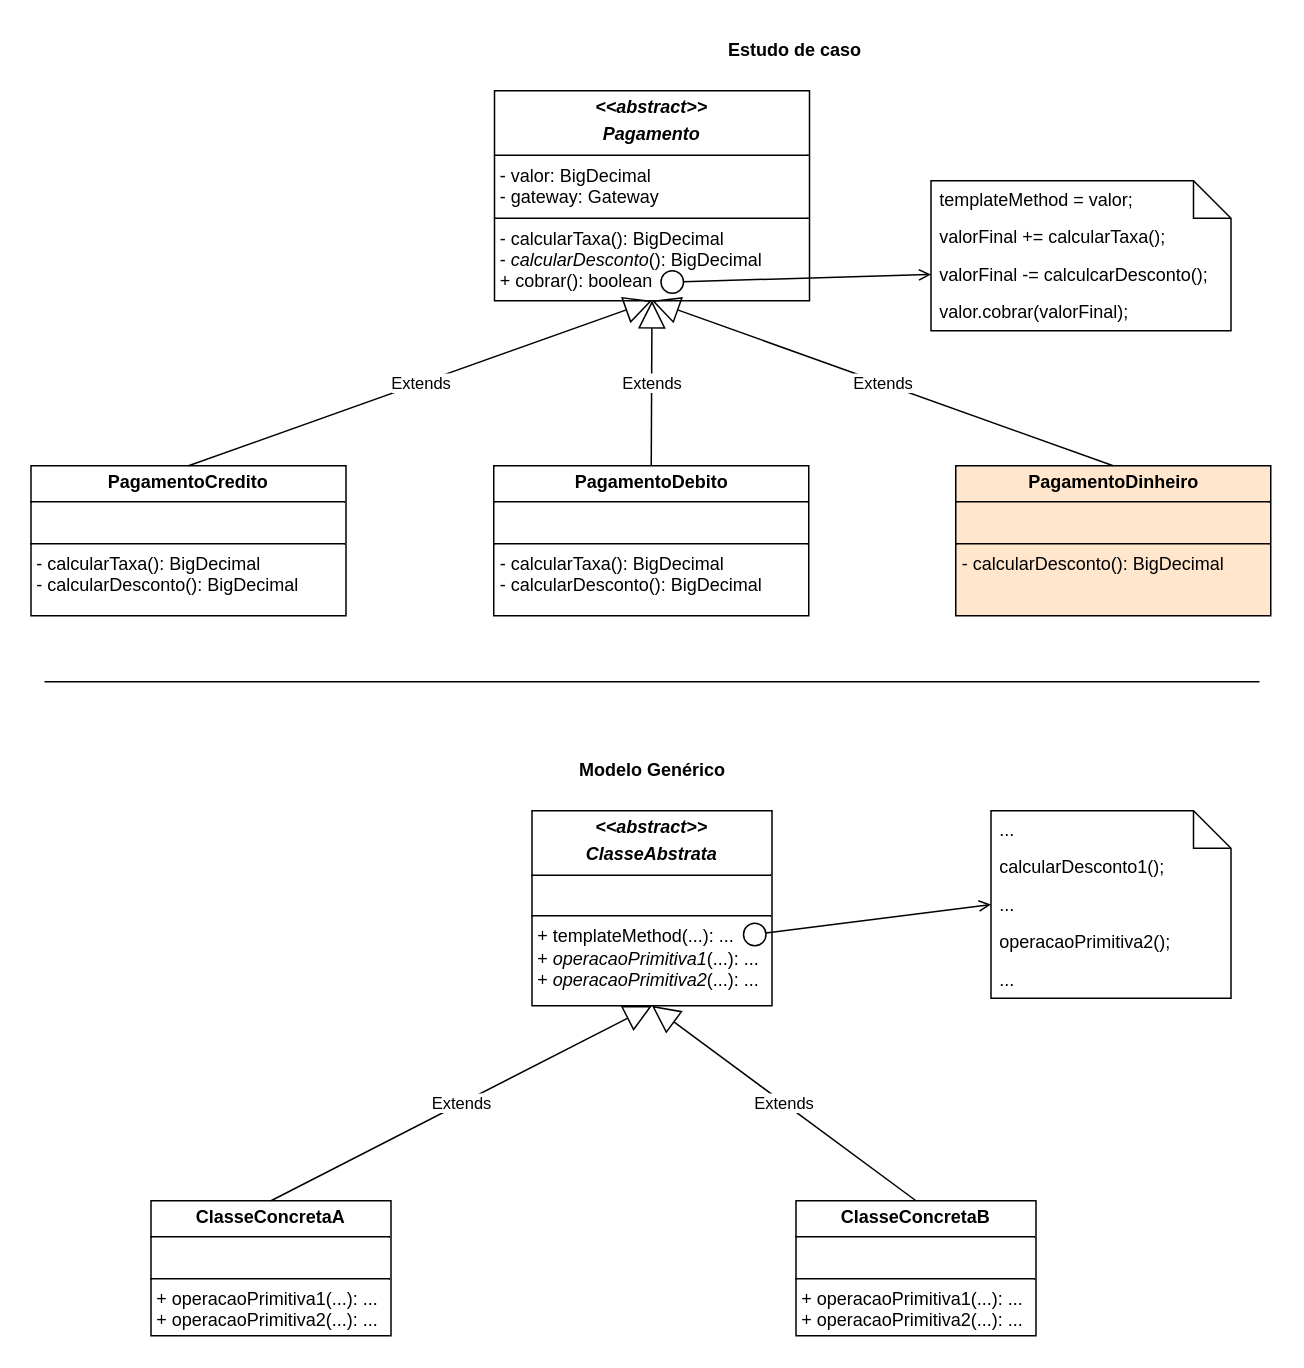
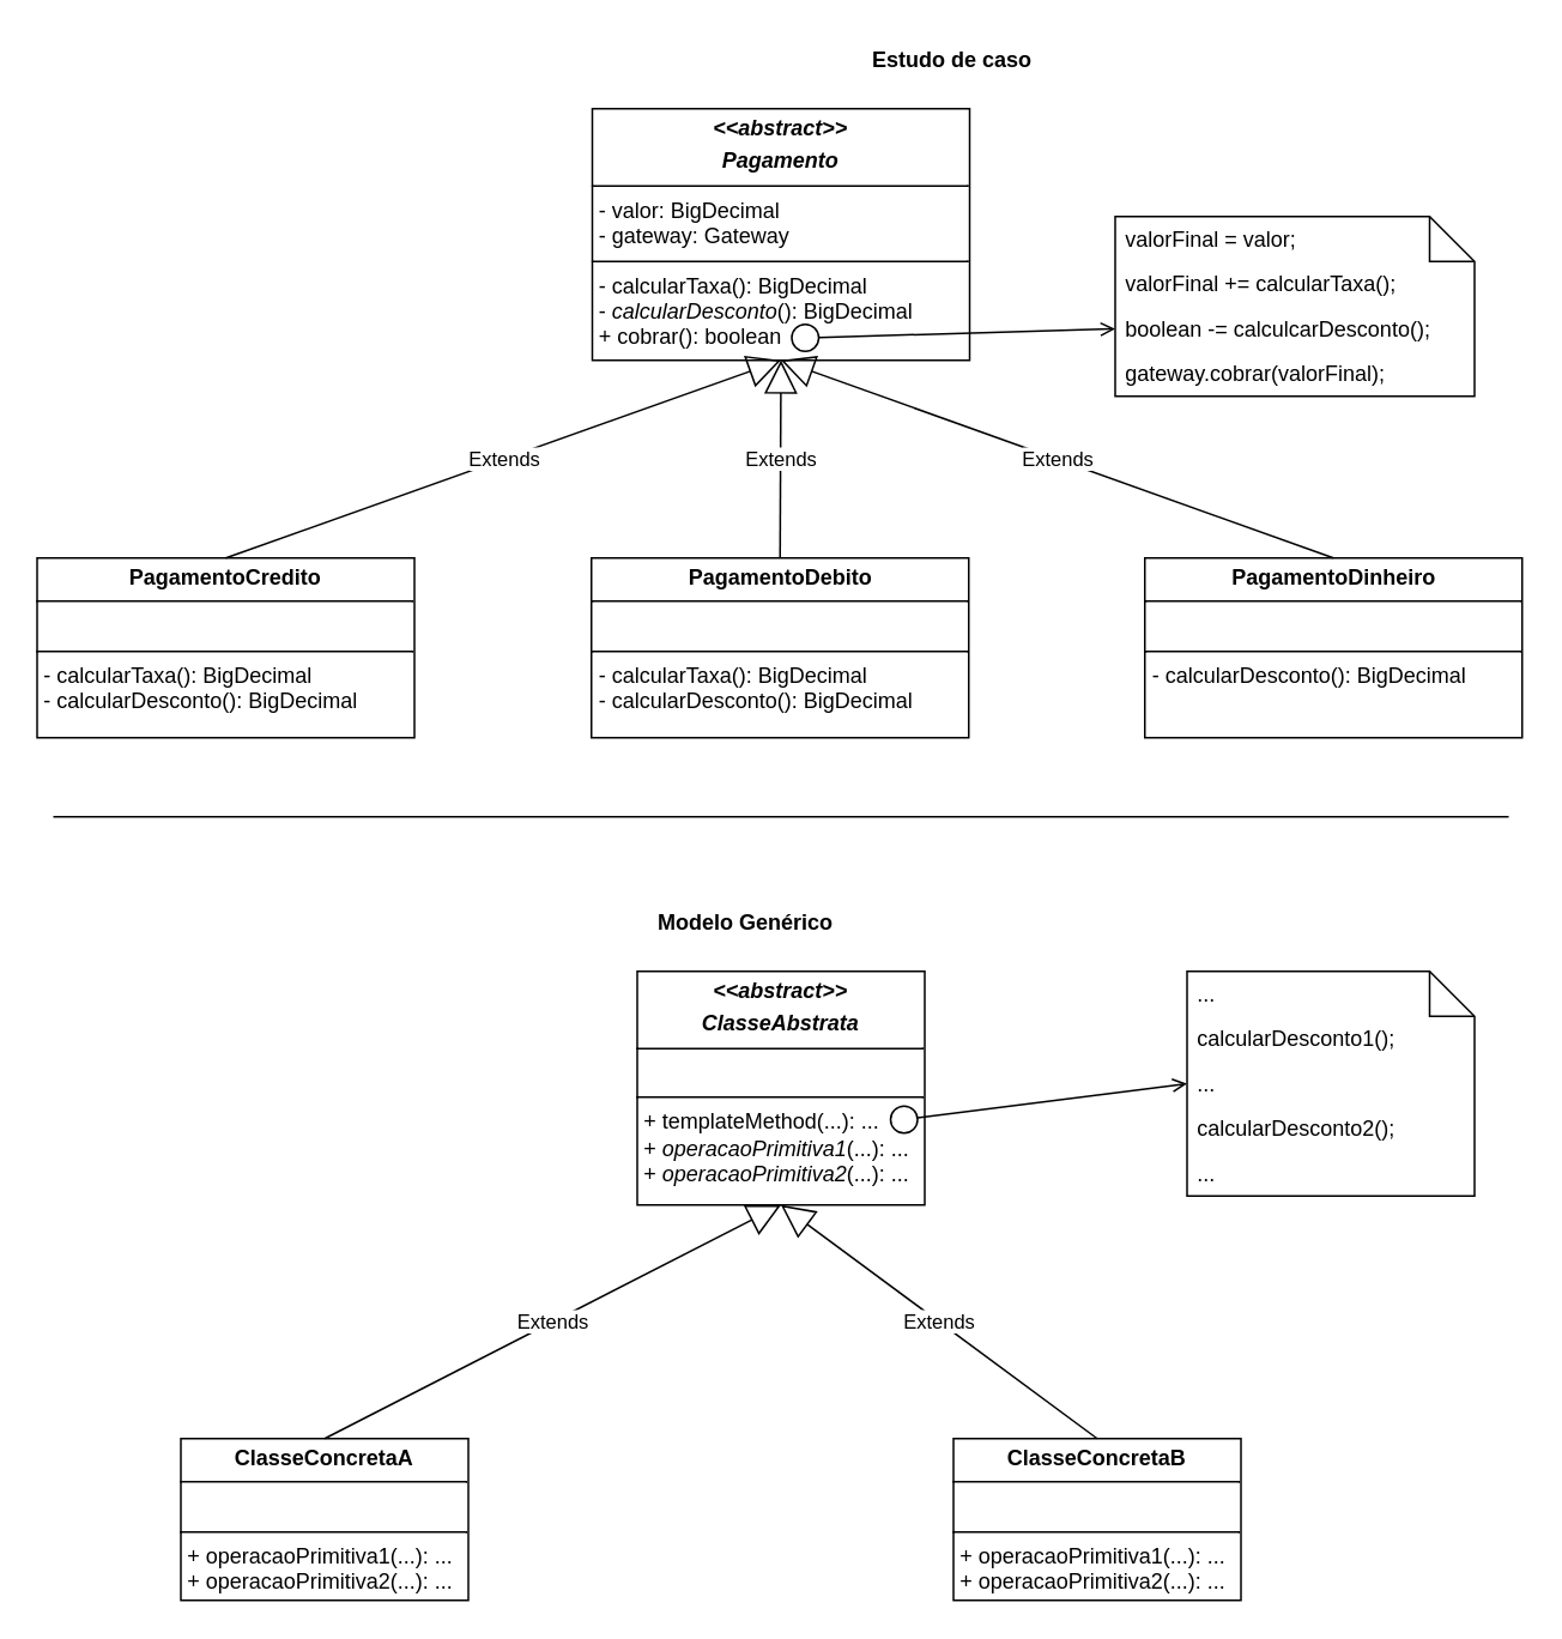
- <mxCell id="26" value="templateMethod = valor;" style="text;html=1;strokeColor=none;fillColor=none;align=left;verticalAlign=middle;spacingLeft=4;spacingRight=4;overflow=hidden;rotatable=0;points=[[0,0.5],[1,0.5]];portConstraint=eastwest;whiteSpace=wrap;" vertex="1" parent="25"><mxGeometry width="200" height="25" as="geometry" /></mxCell>
+ <mxCell id="26" value="valorFinal = valor;" style="text;html=1;strokeColor=none;fillColor=none;align=left;verticalAlign=middle;spacingLeft=4;spacingRight=4;overflow=hidden;rotatable=0;points=[[0,0.5],[1,0.5]];portConstraint=eastwest;whiteSpace=wrap;" vertex="1" parent="25"><mxGeometry width="200" height="25" as="geometry" /></mxCell>
- <mxCell id="28" value="valorFinal -= calculcarDesconto();" style="text;html=1;strokeColor=none;fillColor=none;align=left;verticalAlign=middle;spacingLeft=4;spacingRight=4;overflow=hidden;rotatable=0;points=[[0,0.5],[1,0.5]];portConstraint=eastwest;whiteSpace=wrap;" vertex="1" parent="25"><mxGeometry y="50" width="200" height="25" as="geometry" /></mxCell>
+ <mxCell id="28" value="boolean -= calculcarDesconto();" style="text;html=1;strokeColor=none;fillColor=none;align=left;verticalAlign=middle;spacingLeft=4;spacingRight=4;overflow=hidden;rotatable=0;points=[[0,0.5],[1,0.5]];portConstraint=eastwest;whiteSpace=wrap;" vertex="1" parent="25"><mxGeometry y="50" width="200" height="25" as="geometry" /></mxCell>
- <mxCell id="29" value="valor.cobrar(valorFinal);" style="text;html=1;strokeColor=none;fillColor=none;align=left;verticalAlign=middle;spacingLeft=4;spacingRight=4;overflow=hidden;rotatable=0;points=[[0,0.5],[1,0.5]];portConstraint=eastwest;whiteSpace=wrap;" vertex="1" parent="25"><mxGeometry y="75" width="200" height="25" as="geometry" /></mxCell>
+ <mxCell id="29" value="gateway.cobrar(valorFinal);" style="text;html=1;strokeColor=none;fillColor=none;align=left;verticalAlign=middle;spacingLeft=4;spacingRight=4;overflow=hidden;rotatable=0;points=[[0,0.5],[1,0.5]];portConstraint=eastwest;whiteSpace=wrap;" vertex="1" parent="25"><mxGeometry y="75" width="200" height="25" as="geometry" /></mxCell>
- <mxCell id="4" value="&lt;p style=&quot;margin:0px;margin-top:4px;text-align:center;&quot;&gt;&lt;b&gt;PagamentoDinheiro&lt;/b&gt;&lt;/p&gt;&lt;hr size=&quot;1&quot; style=&quot;border-style:solid;&quot;&gt;&lt;p style=&quot;margin:0px;margin-left:4px;&quot;&gt;&lt;br&gt;&lt;/p&gt;&lt;hr size=&quot;1&quot; style=&quot;border-style:solid;&quot;&gt;&lt;p style=&quot;margin:0px;margin-left:4px;&quot;&gt;&lt;span style=&quot;background-color: transparent; color: light-dark(rgb(0, 0, 0), rgb(255, 255, 255));&quot;&gt;- calcularDesconto(): BigDecimal&lt;/span&gt;&lt;/p&gt;" style="verticalAlign=top;align=left;overflow=fill;html=1;whiteSpace=wrap;fillColor=#ffe6cc;" vertex="1" parent="1"><mxGeometry x="636.5" y="310" width="210" height="100" as="geometry" /></mxCell>
+ <mxCell id="4" value="&lt;p style=&quot;margin:0px;margin-top:4px;text-align:center;&quot;&gt;&lt;b&gt;PagamentoDinheiro&lt;/b&gt;&lt;/p&gt;&lt;hr size=&quot;1&quot; style=&quot;border-style:solid;&quot;&gt;&lt;p style=&quot;margin:0px;margin-left:4px;&quot;&gt;&lt;br&gt;&lt;/p&gt;&lt;hr size=&quot;1&quot; style=&quot;border-style:solid;&quot;&gt;&lt;p style=&quot;margin:0px;margin-left:4px;&quot;&gt;&lt;span style=&quot;background-color: transparent; color: light-dark(rgb(0, 0, 0), rgb(255, 255, 255));&quot;&gt;- calcularDesconto(): BigDecimal&lt;/span&gt;&lt;/p&gt;" style="verticalAlign=top;align=left;overflow=fill;html=1;whiteSpace=wrap;" vertex="1" parent="1"><mxGeometry x="636.5" y="310" width="210" height="100" as="geometry" /></mxCell>
- <mxCell id="30" value="Modelo Genérico" style="text;align=center;fontStyle=1;verticalAlign=middle;spacingLeft=3;spacingRight=3;strokeColor=none;rotatable=0;points=[[0,0.5],[1,0.5]];portConstraint=eastwest;html=1;" vertex="1" parent="1"><mxGeometry x="394" y="500" width="80" height="26" as="geometry" /></mxCell>
+ <mxCell id="30" value="Modelo Genérico" style="text;align=center;fontStyle=1;verticalAlign=middle;spacingLeft=3;spacingRight=3;strokeColor=none;rotatable=0;points=[[0,0.5],[1,0.5]];portConstraint=eastwest;html=1;" vertex="1" parent="1"><mxGeometry x="374" y="500" width="80" height="26" as="geometry" /></mxCell>
- <mxCell id="21" value="operacaoPrimitiva2();" style="text;html=1;strokeColor=none;fillColor=none;align=left;verticalAlign=middle;spacingLeft=4;spacingRight=4;overflow=hidden;rotatable=0;points=[[0,0.5],[1,0.5]];portConstraint=eastwest;whiteSpace=wrap;" vertex="1" parent="17"><mxGeometry y="75" width="160" height="25" as="geometry" /></mxCell>
+ <mxCell id="21" value="calcularDesconto2();" style="text;html=1;strokeColor=none;fillColor=none;align=left;verticalAlign=middle;spacingLeft=4;spacingRight=4;overflow=hidden;rotatable=0;points=[[0,0.5],[1,0.5]];portConstraint=eastwest;whiteSpace=wrap;" vertex="1" parent="17"><mxGeometry y="75" width="160" height="25" as="geometry" /></mxCell>
